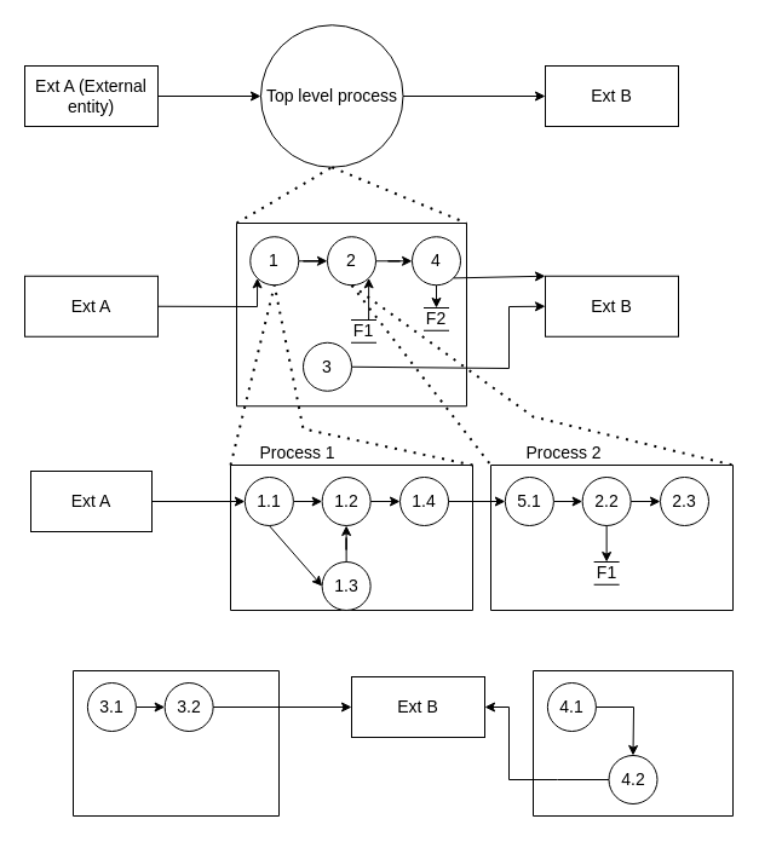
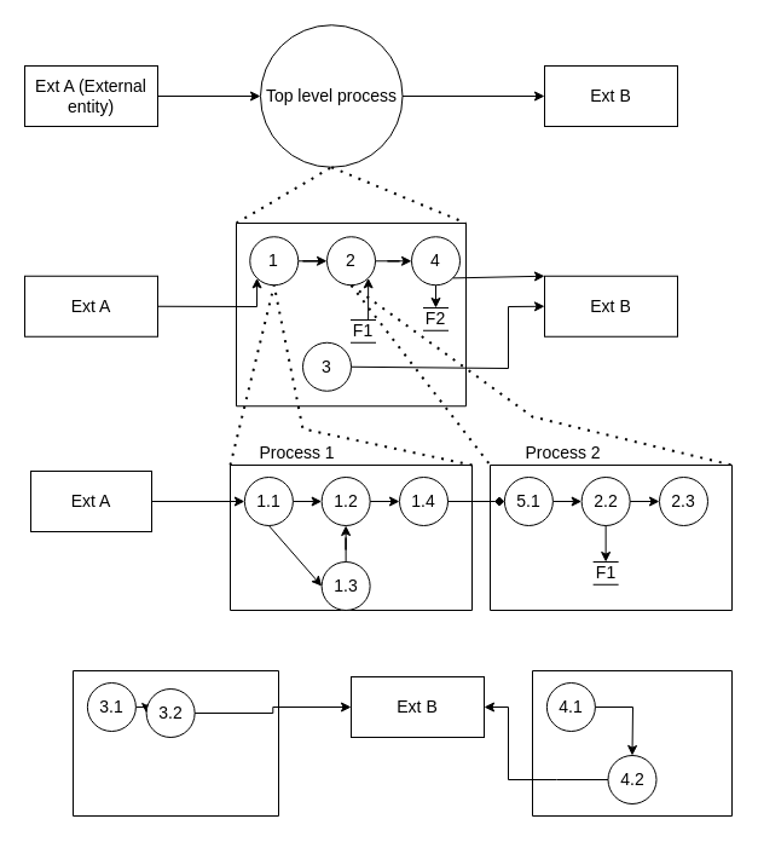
- <mxCell id="50" style="edgeStyle=orthogonalEdgeStyle;rounded=0;orthogonalLoop=1;jettySize=auto;html=1;exitX=1;exitY=0.5;exitDx=0;exitDy=0;entryX=0;entryY=0.5;entryDx=0;entryDy=0;fontSize=14;startArrow=none;startFill=0;endArrow=classic;endFill=1;" edge="1" parent="1" source="36" target="41"><mxGeometry relative="1" as="geometry" /></mxCell>
+ <mxCell id="50" style="edgeStyle=orthogonalEdgeStyle;rounded=0;orthogonalLoop=1;jettySize=auto;html=1;exitX=1;exitY=0.5;exitDx=0;exitDy=0;entryX=0;entryY=0.5;entryDx=0;entryDy=0;fontSize=14;startArrow=none;startFill=0;endArrow=diamond;endFill=1;" edge="1" parent="1" source="36" target="41"><mxGeometry relative="1" as="geometry" /></mxCell>
- <mxCell id="54" value="3.2" style="ellipse;whiteSpace=wrap;html=1;aspect=fixed;fontSize=14;" vertex="1" parent="51"><mxGeometry x="75.63" y="10" width="40" height="40" as="geometry" /></mxCell>
+ <mxCell id="54" value="3.2" style="ellipse;whiteSpace=wrap;html=1;aspect=fixed;fontSize=14;" vertex="1" parent="51"><mxGeometry x="60.63" y="15" width="40" height="40" as="geometry" /></mxCell>
